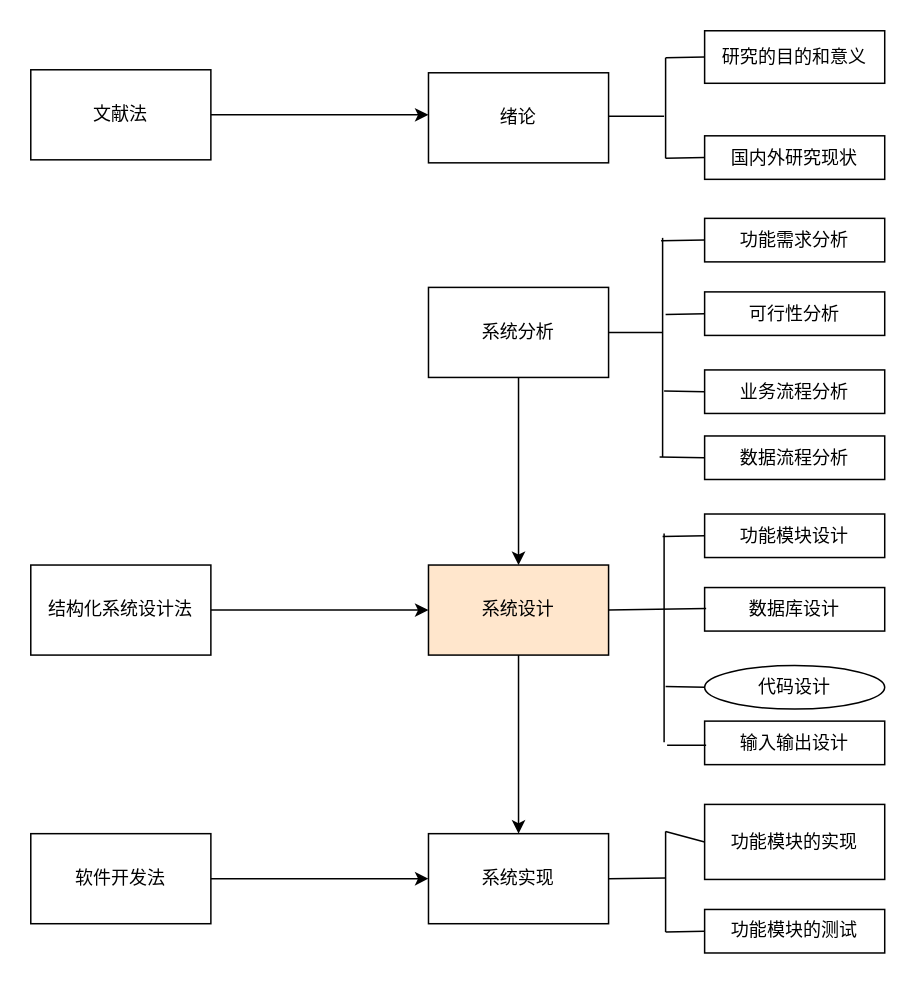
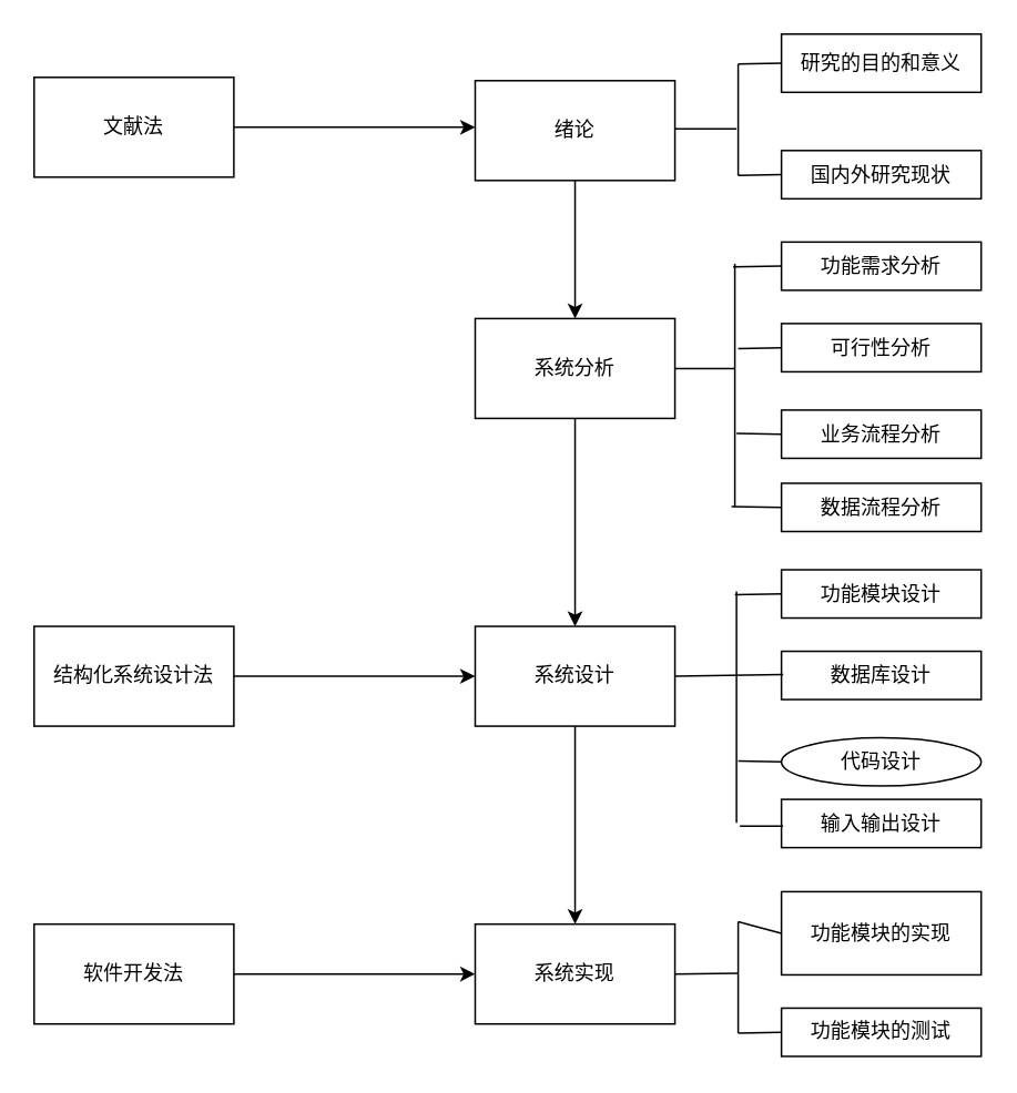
+ <mxCell id="4" value="" style="edgeStyle=orthogonalEdgeStyle;rounded=0;orthogonalLoop=1;jettySize=auto;html=1;" edge="1" parent="1" source="5" target="11"><mxGeometry relative="1" as="geometry" /></mxCell>
- <mxCell id="24" value="系统设计" style="whiteSpace=wrap;html=1;rounded=0;fillColor=#ffe6cc;" parent="1" vertex="1"><mxGeometry x="285" y="376" width="120" height="60" as="geometry" /></mxCell>
+ <mxCell id="24" value="系统设计" style="whiteSpace=wrap;html=1;rounded=0;" parent="1" vertex="1"><mxGeometry x="285" y="376" width="120" height="60" as="geometry" /></mxCell>
